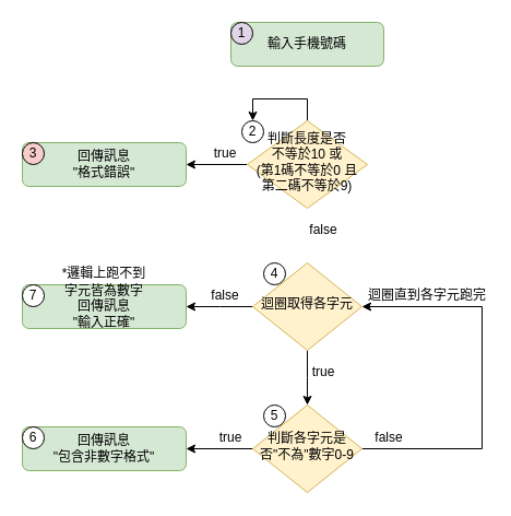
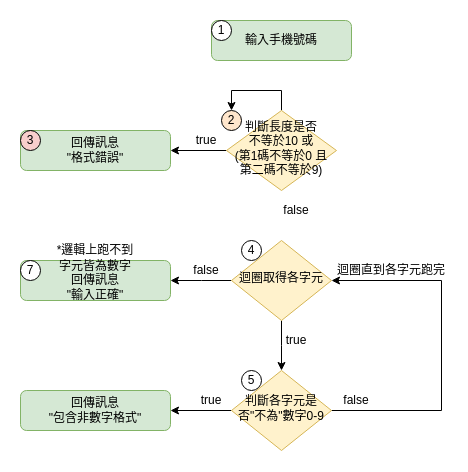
- <mxCell id="14" value="1" style="ellipse;whiteSpace=wrap;html=1;aspect=fixed;fillColor=#e1d5e7;" parent="1" vertex="1"><mxGeometry x="211" y="20" width="20" height="20" as="geometry" /></mxCell>
+ <mxCell id="14" value="1" style="ellipse;whiteSpace=wrap;html=1;aspect=fixed;" parent="1" vertex="1"><mxGeometry x="211" y="20" width="20" height="20" as="geometry" /></mxCell>
- <mxCell id="13" value="2" style="ellipse;whiteSpace=wrap;html=1;aspect=fixed;" parent="1" vertex="1"><mxGeometry x="221" y="110" width="20" height="20" as="geometry" /></mxCell>
+ <mxCell id="13" value="2" style="ellipse;whiteSpace=wrap;html=1;aspect=fixed;fillColor=#ffe6cc;" parent="1" vertex="1"><mxGeometry x="221" y="110" width="20" height="20" as="geometry" /></mxCell>
- <mxCell id="15" value="6" style="ellipse;whiteSpace=wrap;html=1;aspect=fixed;" parent="1" vertex="1"><mxGeometry x="20" y="390" width="20" height="20" as="geometry" /></mxCell>
